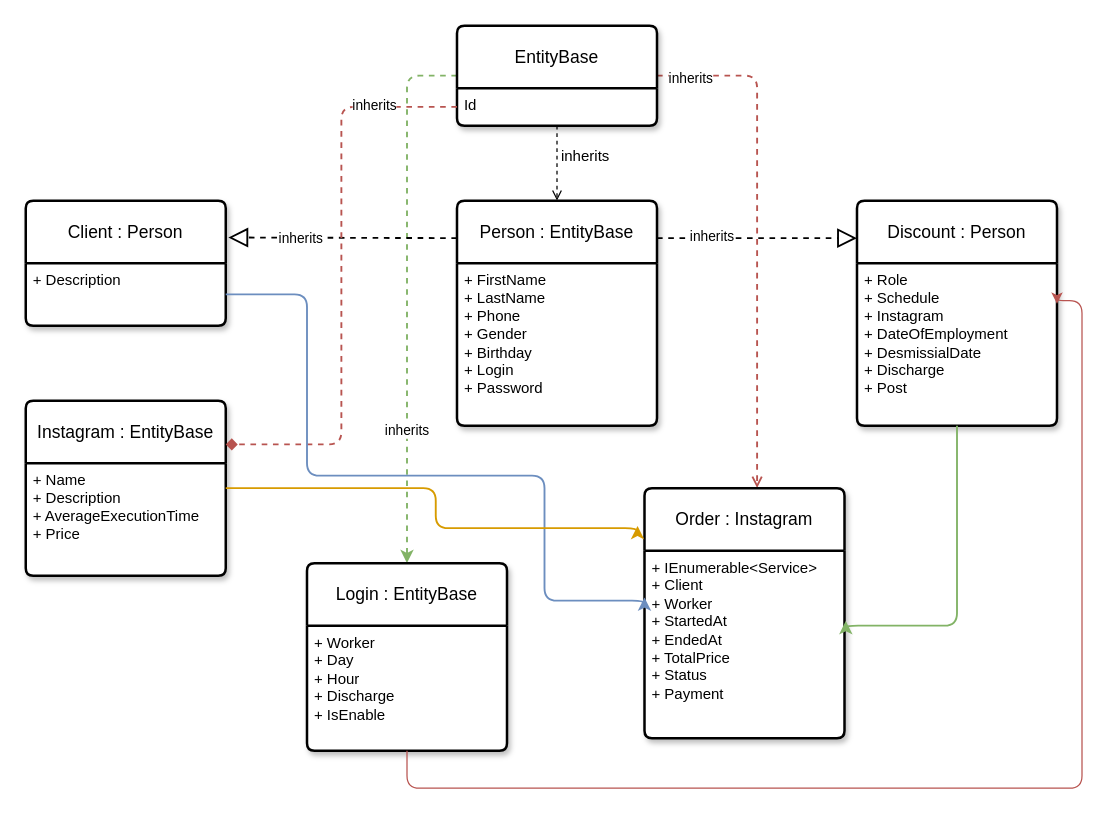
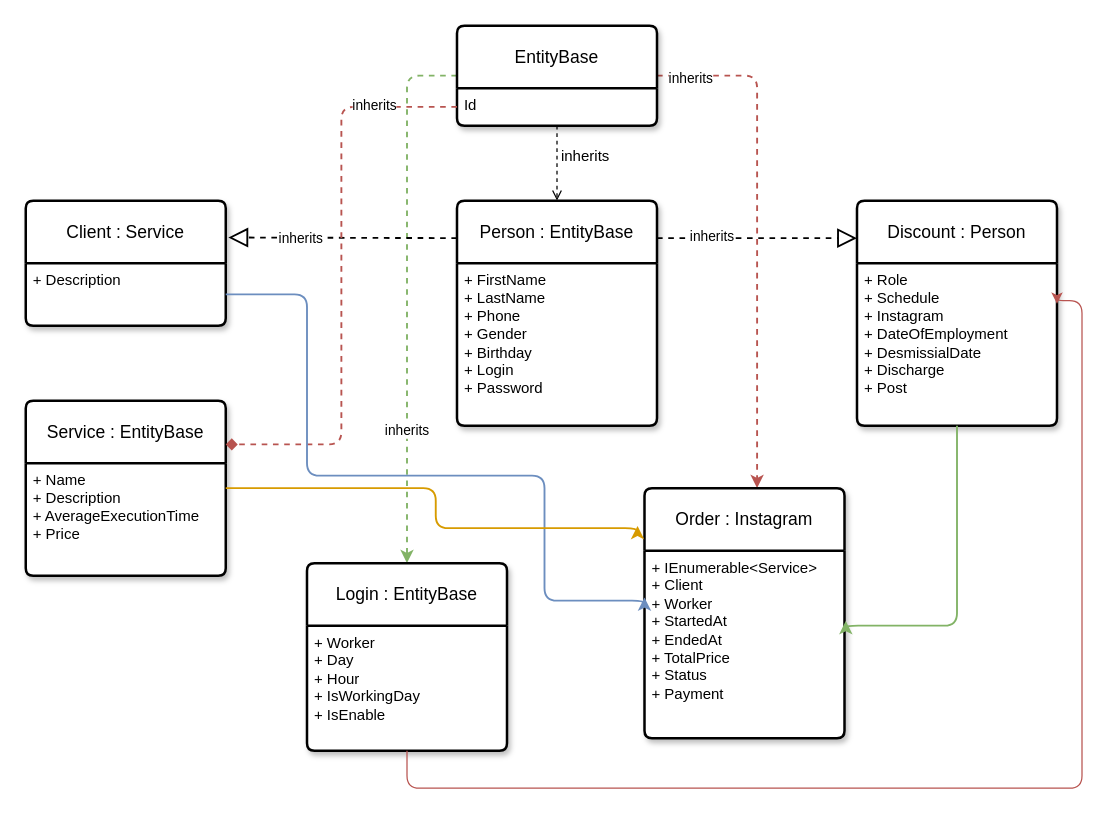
- <mxCell id="11" value="Client : Person" style="swimlane;childLayout=stackLayout;horizontal=1;startSize=50;horizontalStack=0;rounded=1;fontSize=14;fontStyle=0;strokeWidth=2;resizeParent=0;resizeLast=1;shadow=1;dashed=0;align=center;arcSize=4;whiteSpace=wrap;html=1;swimlaneFillColor=default;" parent="1" vertex="1"><mxGeometry x="20" y="160" width="160" height="100" as="geometry" /></mxCell>
+ <mxCell id="11" value="Client : Service" style="swimlane;childLayout=stackLayout;horizontal=1;startSize=50;horizontalStack=0;rounded=1;fontSize=14;fontStyle=0;strokeWidth=2;resizeParent=0;resizeLast=1;shadow=1;dashed=0;align=center;arcSize=4;whiteSpace=wrap;html=1;swimlaneFillColor=default;" parent="1" vertex="1"><mxGeometry x="20" y="160" width="160" height="100" as="geometry" /></mxCell>
- <mxCell id="15" value="Instagram : EntityBase" style="swimlane;childLayout=stackLayout;horizontal=1;startSize=50;horizontalStack=0;rounded=1;fontSize=14;fontStyle=0;strokeWidth=2;resizeParent=0;resizeLast=1;shadow=1;dashed=0;align=center;arcSize=4;whiteSpace=wrap;html=1;swimlaneFillColor=default;" parent="1" vertex="1"><mxGeometry x="20" y="320" width="160" height="140" as="geometry" /></mxCell>
+ <mxCell id="15" value="Service : EntityBase" style="swimlane;childLayout=stackLayout;horizontal=1;startSize=50;horizontalStack=0;rounded=1;fontSize=14;fontStyle=0;strokeWidth=2;resizeParent=0;resizeLast=1;shadow=1;dashed=0;align=center;arcSize=4;whiteSpace=wrap;html=1;swimlaneFillColor=default;" parent="1" vertex="1"><mxGeometry x="20" y="320" width="160" height="140" as="geometry" /></mxCell>
- <mxCell id="5" style="edgeStyle=orthogonalEdgeStyle;rounded=1;orthogonalLoop=1;jettySize=auto;html=1;entryX=0.563;entryY=0;entryDx=0;entryDy=0;entryPerimeter=0;dashed=1;fillColor=#f8cecc;strokeColor=#b85450;strokeWidth=1.5;endArrow=open;" parent="1" source="7" target="25" edge="1"><mxGeometry relative="1" as="geometry"><Array as="points"><mxPoint x="605" y="60" /></Array></mxGeometry></mxCell>
+ <mxCell id="5" style="edgeStyle=orthogonalEdgeStyle;rounded=1;orthogonalLoop=1;jettySize=auto;html=1;entryX=0.563;entryY=0;entryDx=0;entryDy=0;entryPerimeter=0;dashed=1;fillColor=#f8cecc;strokeColor=#b85450;strokeWidth=1.5;" parent="1" source="7" target="25" edge="1"><mxGeometry relative="1" as="geometry"><Array as="points"><mxPoint x="605" y="60" /></Array></mxGeometry></mxCell>
- <mxCell id="24" value="+ Worker&lt;br&gt;+ Day&lt;br&gt;+ Hour&lt;br&gt;+ Discharge&lt;br&gt;+ IsEnable" style="align=left;strokeColor=none;fillColor=none;spacingLeft=4;fontSize=12;verticalAlign=top;resizable=0;rotatable=0;part=1;html=1;" parent="23" vertex="1"><mxGeometry y="50" width="160" height="100" as="geometry" /></mxCell>
+ <mxCell id="24" value="+ Worker&lt;br&gt;+ Day&lt;br&gt;+ Hour&lt;br&gt;+ IsWorkingDay&lt;br&gt;+ IsEnable" style="align=left;strokeColor=none;fillColor=none;spacingLeft=4;fontSize=12;verticalAlign=top;resizable=0;rotatable=0;part=1;html=1;" parent="23" vertex="1"><mxGeometry y="50" width="160" height="100" as="geometry" /></mxCell>
